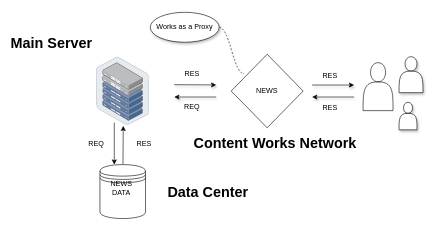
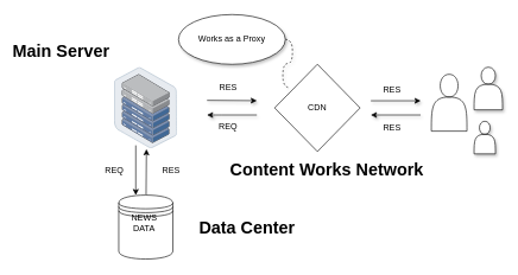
- <mxCell id="23" value="Works as a Proxy" style="ellipse;whiteSpace=wrap;html=1;align=center;newEdgeStyle={&quot;edgeStyle&quot;:&quot;entityRelationEdgeStyle&quot;,&quot;startArrow&quot;:&quot;none&quot;,&quot;endArrow&quot;:&quot;none&quot;,&quot;segment&quot;:10,&quot;curved&quot;:1,&quot;sourcePerimeterSpacing&quot;:0,&quot;targetPerimeterSpacing&quot;:0};treeFolding=1;treeMoving=1;shadow=1;" vertex="1" parent="1"><mxGeometry x="250" y="20" width="115" height="50" as="geometry" /></mxCell>
+ <mxCell id="23" value="Works as a Proxy" style="ellipse;whiteSpace=wrap;html=1;align=center;newEdgeStyle={&quot;edgeStyle&quot;:&quot;entityRelationEdgeStyle&quot;,&quot;startArrow&quot;:&quot;none&quot;,&quot;endArrow&quot;:&quot;none&quot;,&quot;segment&quot;:10,&quot;curved&quot;:1,&quot;sourcePerimeterSpacing&quot;:0,&quot;targetPerimeterSpacing&quot;:0};treeFolding=1;treeMoving=1;shadow=1;" vertex="1" parent="1"><mxGeometry x="250" y="20" width="150" height="70" as="geometry" /></mxCell>
- <mxCell id="14" value="NEWS" style="rhombus;whiteSpace=wrap;html=1;" vertex="1" parent="1"><mxGeometry x="385" y="90" width="120" height="122.7" as="geometry" /></mxCell>
+ <mxCell id="14" value="CDN" style="rhombus;whiteSpace=wrap;html=1;" vertex="1" parent="1"><mxGeometry x="385" y="90" width="120" height="122.7" as="geometry" /></mxCell>
